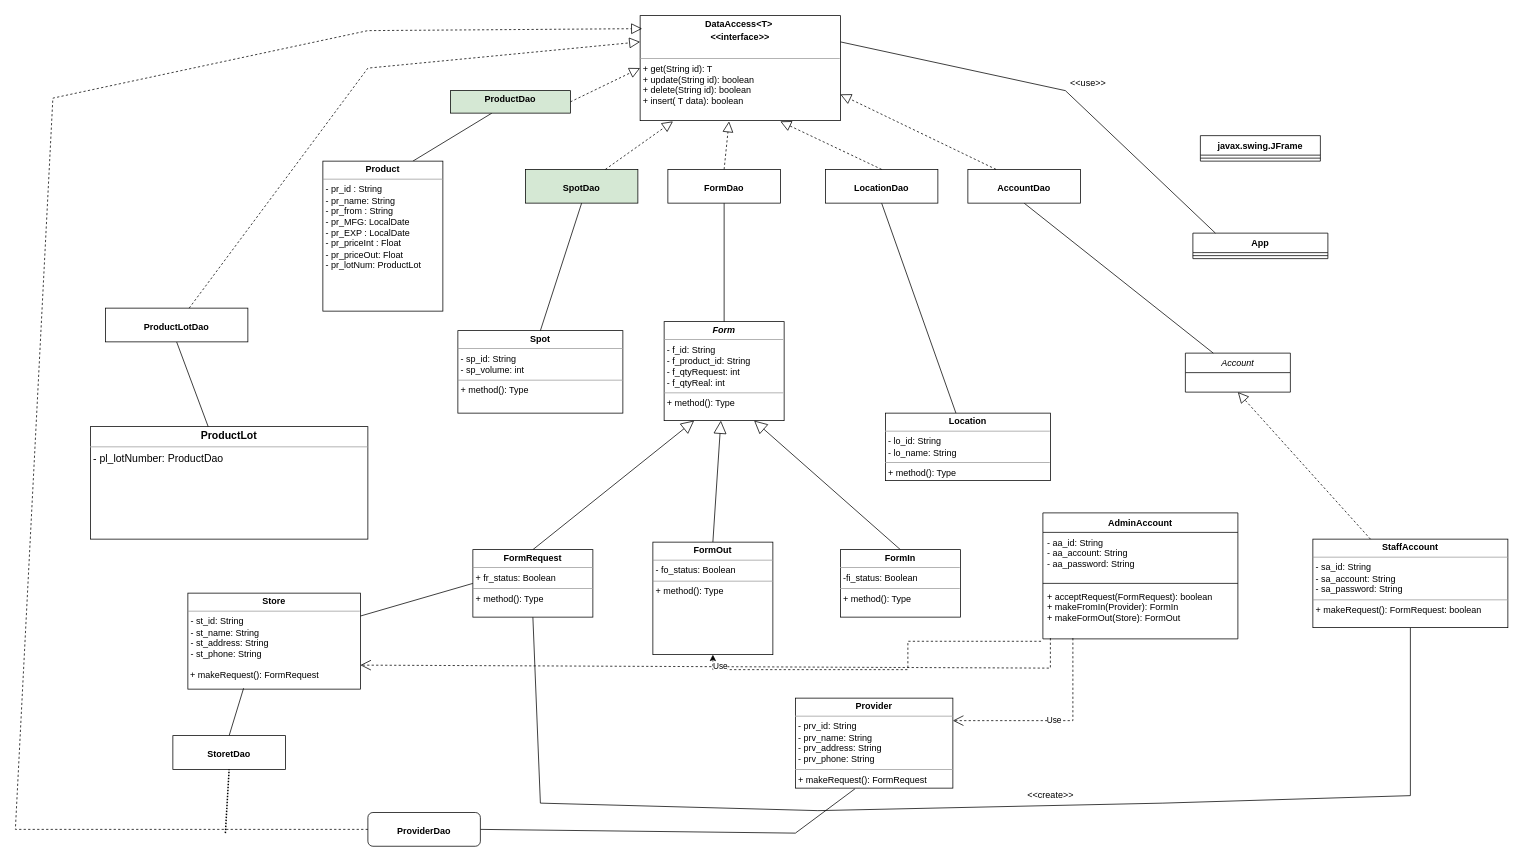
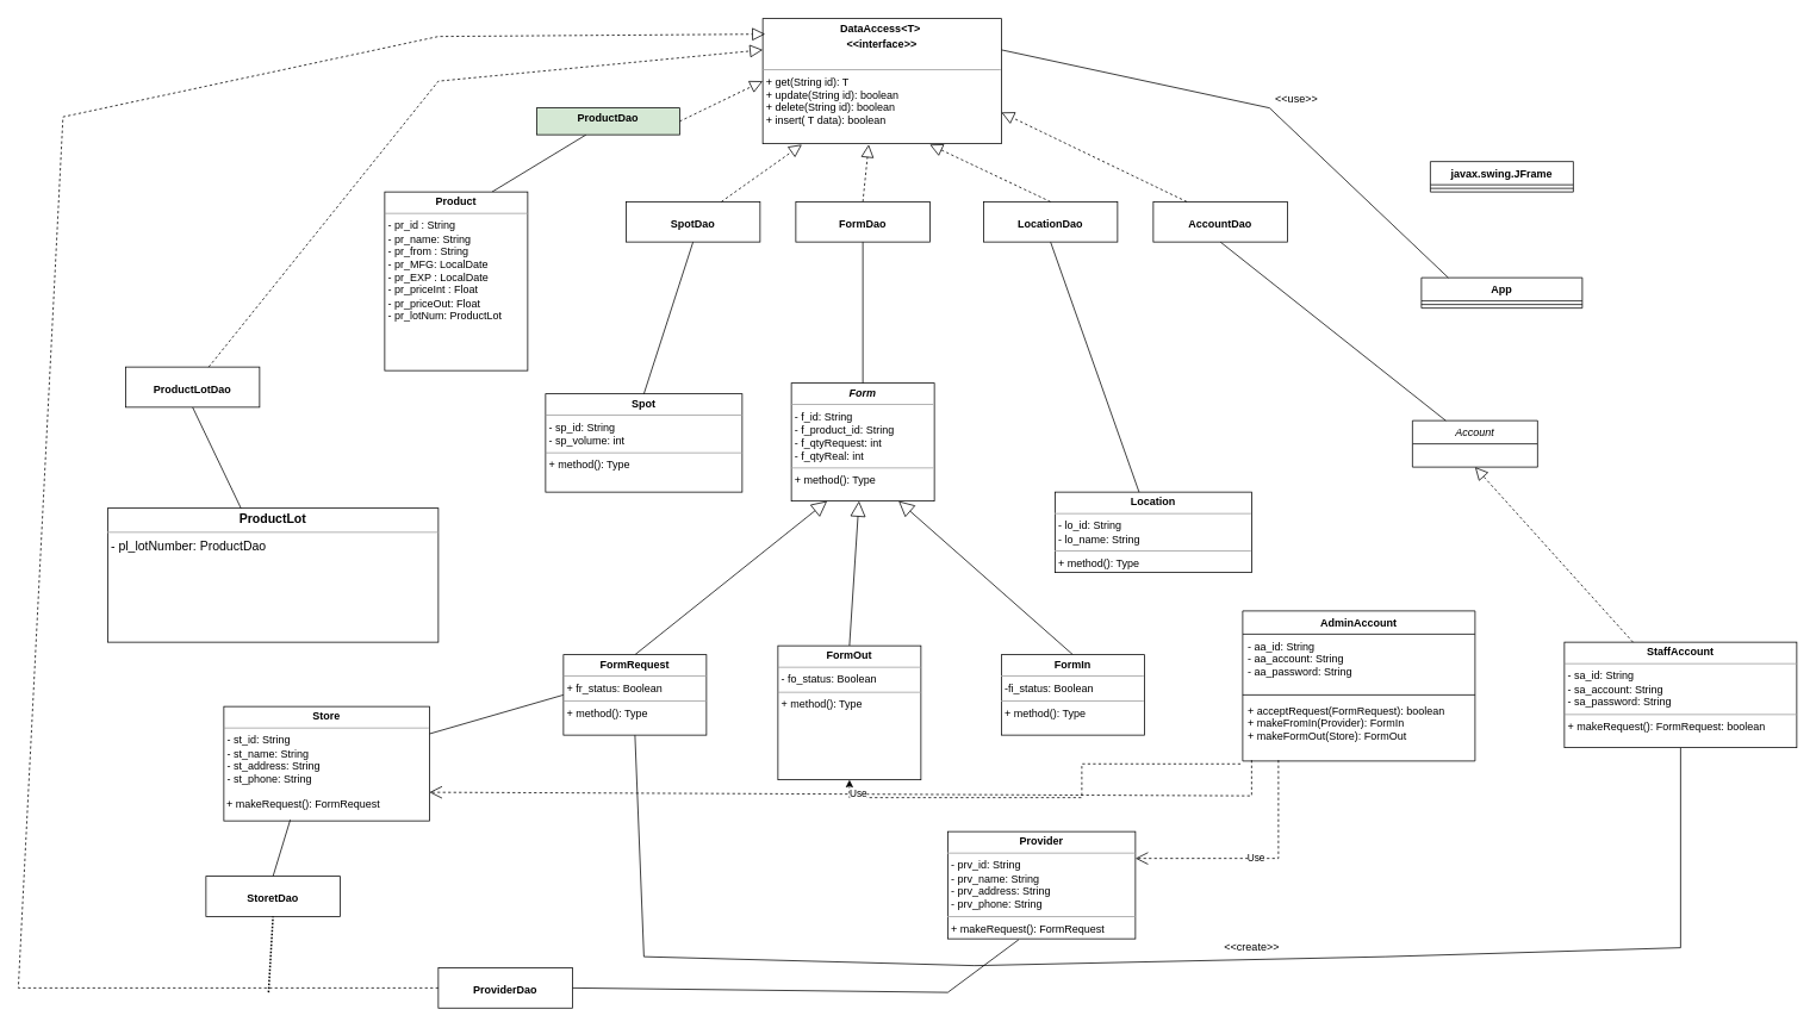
- <mxCell id="44" value="&lt;p style=&quot;margin:0px;margin-top:4px;text-align:center;&quot;&gt;&lt;br&gt;&lt;b&gt;SpotDao&lt;/b&gt;&lt;/p&gt;" style="verticalAlign=top;align=left;overflow=fill;fontSize=12;fontFamily=Helvetica;html=1;fillColor=#d5e8d4;" parent="1" vertex="1"><mxGeometry y="225" width="150" height="45" as="geometry" x="700" /></mxCell>
+ <mxCell id="44" value="&lt;p style=&quot;margin:0px;margin-top:4px;text-align:center;&quot;&gt;&lt;br&gt;&lt;b&gt;SpotDao&lt;/b&gt;&lt;/p&gt;" style="verticalAlign=top;align=left;overflow=fill;fontSize=12;fontFamily=Helvetica;html=1;" parent="1" vertex="1"><mxGeometry y="225" width="150" height="45" as="geometry" x="700" /></mxCell>
- <mxCell id="47" value="&lt;p style=&quot;margin:0px;margin-top:4px;text-align:center;&quot;&gt;&lt;br&gt;&lt;b&gt;ProductLotDao&lt;/b&gt;&lt;/p&gt;" style="verticalAlign=top;align=left;overflow=fill;fontSize=12;fontFamily=Helvetica;html=1;" parent="1" vertex="1"><mxGeometry x="140" y="410" width="190" height="45" as="geometry" /></mxCell>
+ <mxCell id="47" value="&lt;p style=&quot;margin:0px;margin-top:4px;text-align:center;&quot;&gt;&lt;br&gt;&lt;b&gt;ProductLotDao&lt;/b&gt;&lt;/p&gt;" style="verticalAlign=top;align=left;overflow=fill;fontSize=12;fontFamily=Helvetica;html=1;" parent="1" vertex="1"><mxGeometry x="140" y="410" width="150" height="45" as="geometry" /></mxCell>
- <mxCell id="55" value="&lt;p style=&quot;margin:0px;margin-top:4px;text-align:center;&quot;&gt;&lt;br&gt;&lt;b&gt;ProviderDao&lt;/b&gt;&lt;/p&gt;" style="verticalAlign=top;align=left;overflow=fill;fontSize=12;fontFamily=Helvetica;html=1;rounded=1;" parent="1" vertex="1"><mxGeometry x="490" y="1082.5" width="150" height="45" as="geometry" /></mxCell>
+ <mxCell id="55" value="&lt;p style=&quot;margin:0px;margin-top:4px;text-align:center;&quot;&gt;&lt;br&gt;&lt;b&gt;ProviderDao&lt;/b&gt;&lt;/p&gt;" style="verticalAlign=top;align=left;overflow=fill;fontSize=12;fontFamily=Helvetica;html=1;" parent="1" vertex="1"><mxGeometry x="490" y="1082.5" width="150" height="45" as="geometry" /></mxCell>
